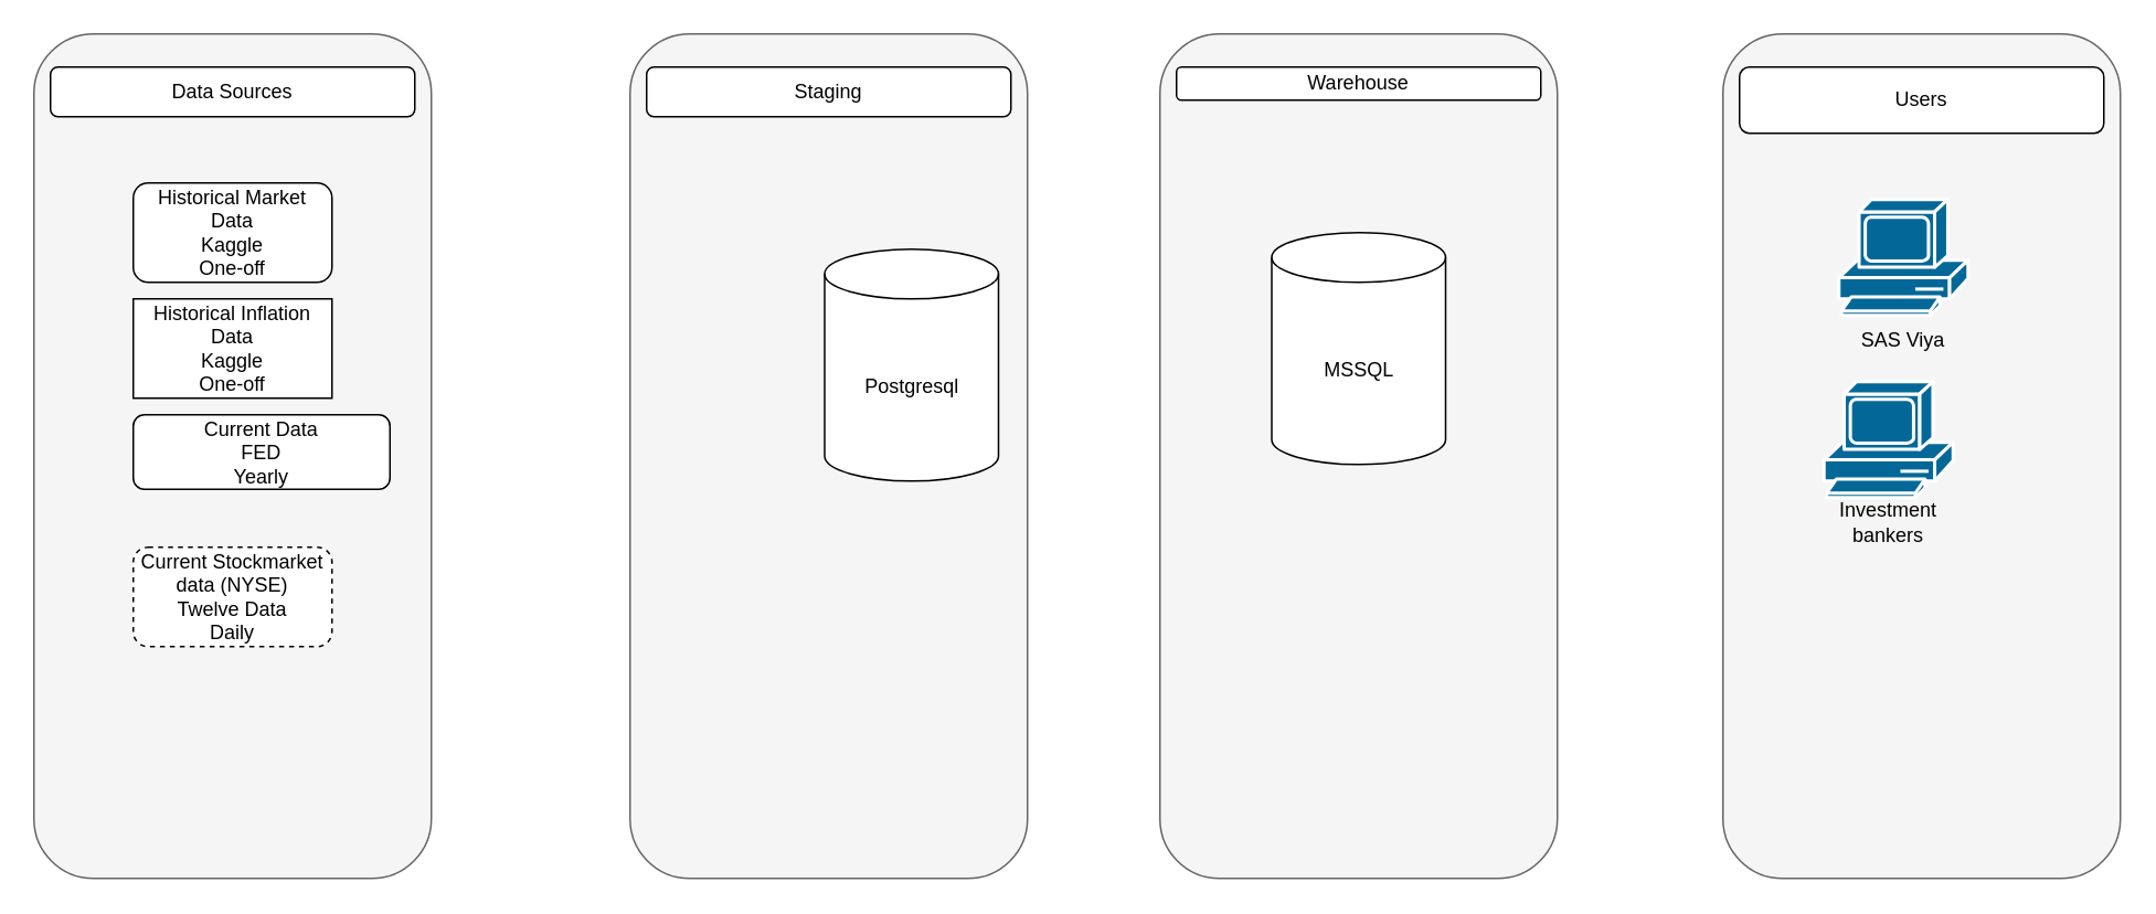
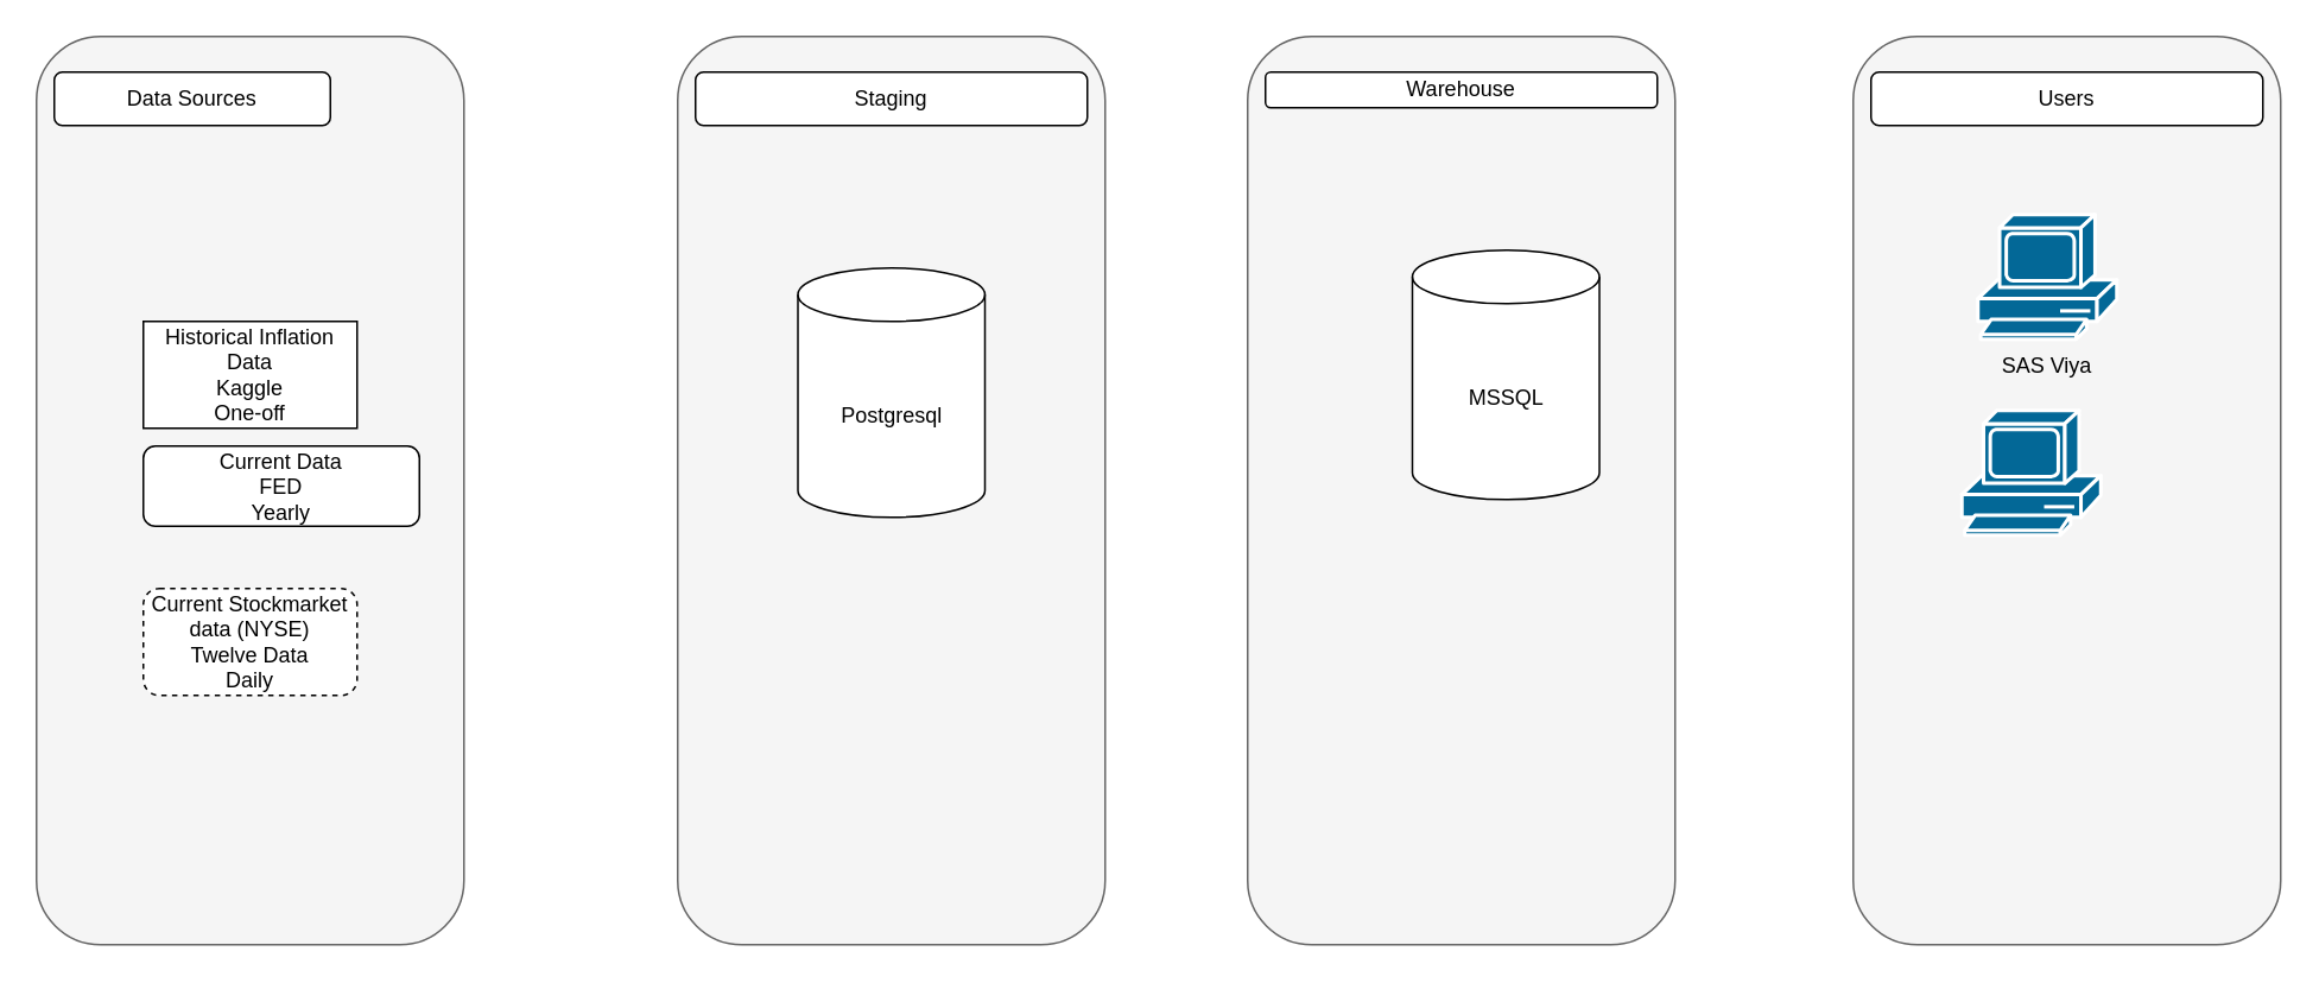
- <mxCell id="4" value="Data Sources" style="text;html=1;align=center;verticalAlign=middle;whiteSpace=wrap;rounded=1;fillColor=default;strokeColor=default;" vertex="1" parent="2"><mxGeometry x="10" y="20" width="220" height="30" as="geometry" /></mxCell>
+ <mxCell id="4" value="Data Sources" style="text;html=1;align=center;verticalAlign=middle;whiteSpace=wrap;rounded=1;fillColor=default;strokeColor=default;" vertex="1" parent="2"><mxGeometry x="10" y="20" width="155" height="30" as="geometry" /></mxCell>
- <mxCell id="19" value="Users" style="text;html=1;align=center;verticalAlign=middle;whiteSpace=wrap;rounded=1;fillColor=default;strokeColor=default;" vertex="1" parent="17"><mxGeometry x="10" y="20" width="220" height="40" as="geometry" /></mxCell>
+ <mxCell id="19" value="Users" style="text;html=1;align=center;verticalAlign=middle;whiteSpace=wrap;rounded=1;fillColor=default;strokeColor=default;" vertex="1" parent="17"><mxGeometry x="10" y="20" width="220" height="30" as="geometry" /></mxCell>
- <mxCell id="5" value="Historical Market Data&lt;br&gt;Kaggle&lt;div&gt;One-off&lt;/div&gt;" style="rounded=1;whiteSpace=wrap;html=1;" vertex="1" parent="2"><mxGeometry x="60" y="90" width="120" height="60" as="geometry" /></mxCell>
- <mxCell id="16" value="MSSQL" style="shape=cylinder3;whiteSpace=wrap;html=1;boundedLbl=1;backgroundOutline=1;size=15;" vertex="1" parent="13"><mxGeometry x="67.5" y="120" width="105" height="140" as="geometry" /></mxCell>
+ <mxCell id="16" value="MSSQL" style="shape=cylinder3;whiteSpace=wrap;html=1;boundedLbl=1;backgroundOutline=1;size=15;" vertex="1" parent="13"><mxGeometry x="92.5" y="120" width="105" height="140" as="geometry" /></mxCell>
- <mxCell id="12" value="Postgresql" style="shape=cylinder3;whiteSpace=wrap;html=1;boundedLbl=1;backgroundOutline=1;size=15;" vertex="1" parent="9"><mxGeometry x="117.5" y="130" width="105" height="140" as="geometry" /></mxCell>
+ <mxCell id="12" value="Postgresql" style="shape=cylinder3;whiteSpace=wrap;html=1;boundedLbl=1;backgroundOutline=1;size=15;" vertex="1" parent="9"><mxGeometry x="67.5" y="130" width="105" height="140" as="geometry" /></mxCell>
- <mxCell id="23" value="Investment bankers" style="text;html=1;align=center;verticalAlign=middle;whiteSpace=wrap;rounded=0;" vertex="1" parent="17"><mxGeometry x="70" y="280" width="60" height="30" as="geometry" /></mxCell>
